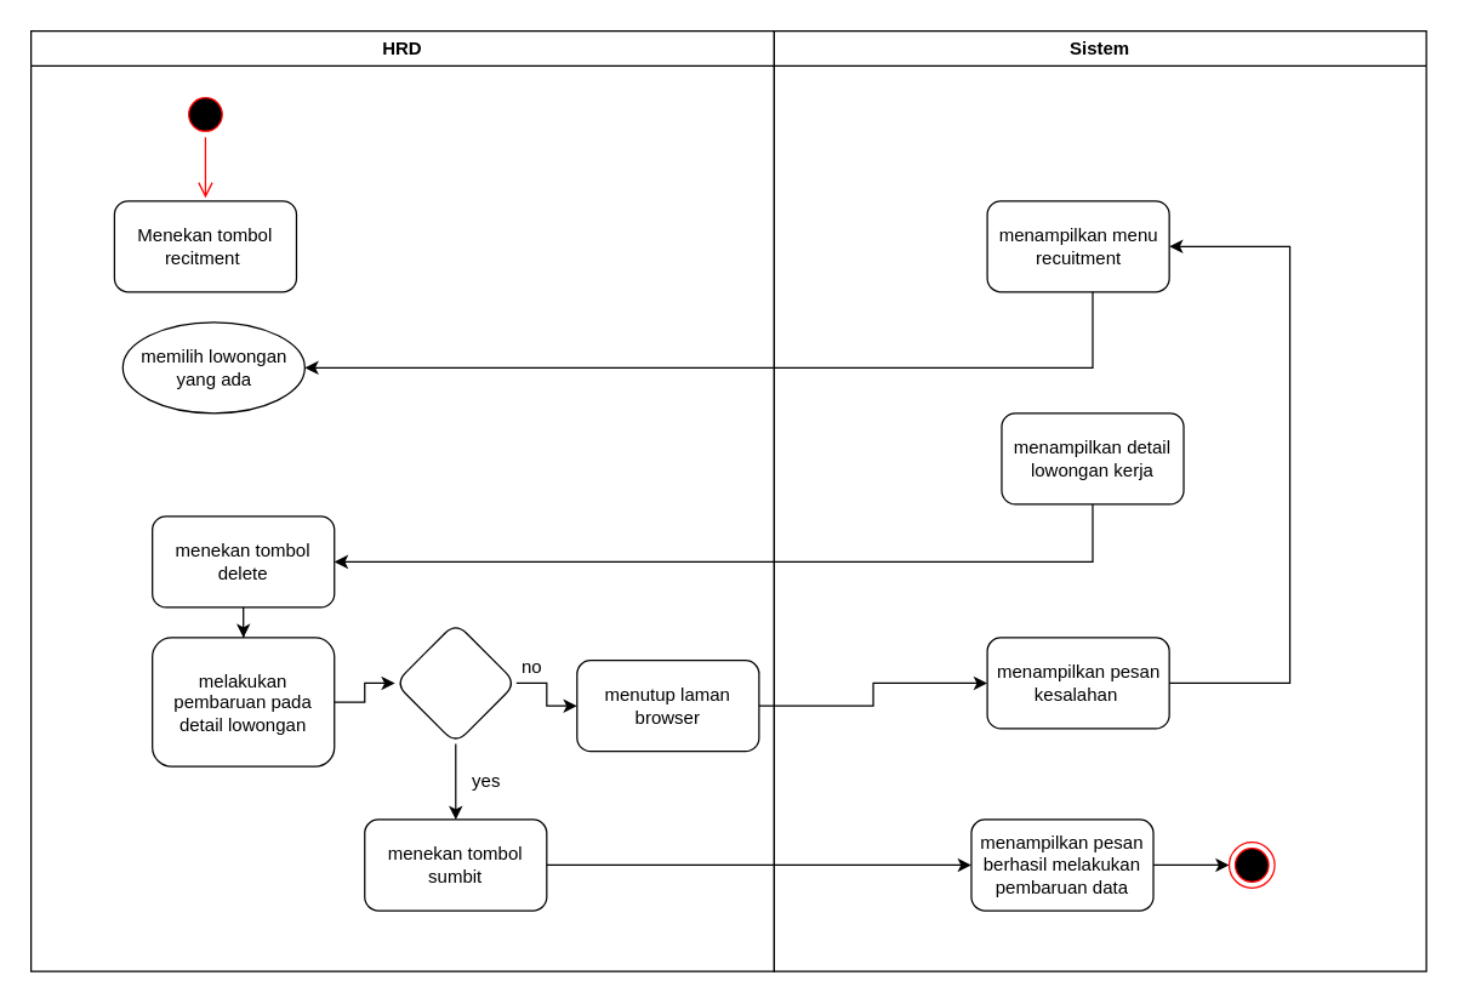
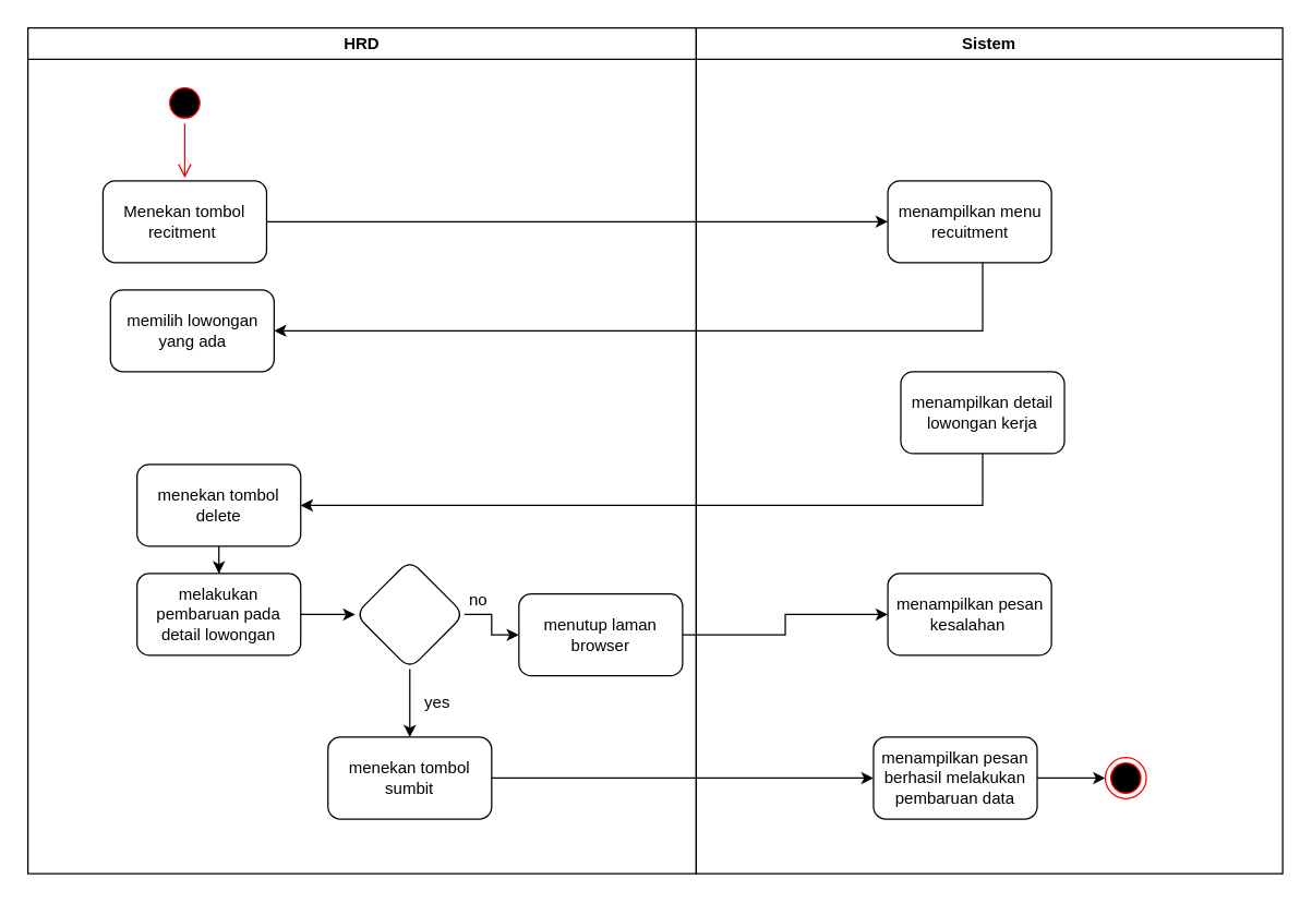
+ <mxCell id="25" value="" style="edgeStyle=orthogonalEdgeStyle;rounded=0;orthogonalLoop=1;jettySize=auto;html=1;" parent="1" source="5" target="18" edge="1"><mxGeometry relative="1" as="geometry" /></mxCell>
- <mxCell id="6" value="memilih lowongan yang ada" style="ellipse;whiteSpace=wrap;html=1;fillColor=rgb(255, 255, 255);strokeColor=rgb(0, 0, 0);fontColor=rgb(0, 0, 0);" parent="2" vertex="1"><mxGeometry x="60.5" y="192" width="120" height="60" as="geometry" /></mxCell>
+ <mxCell id="6" value="memilih lowongan yang ada" style="whiteSpace=wrap;html=1;fillColor=rgb(255, 255, 255);strokeColor=rgb(0, 0, 0);fontColor=rgb(0, 0, 0);rounded=1;" parent="2" vertex="1"><mxGeometry x="60.5" y="192" width="120" height="60" as="geometry" /></mxCell>
- <mxCell id="23" style="edgeStyle=orthogonalEdgeStyle;rounded=0;orthogonalLoop=1;jettySize=auto;html=1;entryX=1;entryY=0.5;entryDx=0;entryDy=0;" edge="1" parent="17" source="24" target="18"><mxGeometry relative="1" as="geometry"><Array as="points"><mxPoint x="340" y="430" /><mxPoint x="340" y="142" /></Array></mxGeometry></mxCell>
- <mxCell id="10" value="melakukan pembaruan pada detail lowongan" style="whiteSpace=wrap;html=1;fillColor=rgb(255, 255, 255);strokeColor=rgb(0, 0, 0);fontColor=rgb(0, 0, 0);rounded=1;" vertex="1" parent="2"><mxGeometry x="80" y="400" width="120" height="85" as="geometry" /></mxCell>
+ <mxCell id="10" value="melakukan pembaruan pada detail lowongan" style="whiteSpace=wrap;html=1;fillColor=rgb(255, 255, 255);strokeColor=rgb(0, 0, 0);fontColor=rgb(0, 0, 0);rounded=1;" vertex="1" parent="2"><mxGeometry x="80" y="400" width="120" height="60" as="geometry" /></mxCell>
